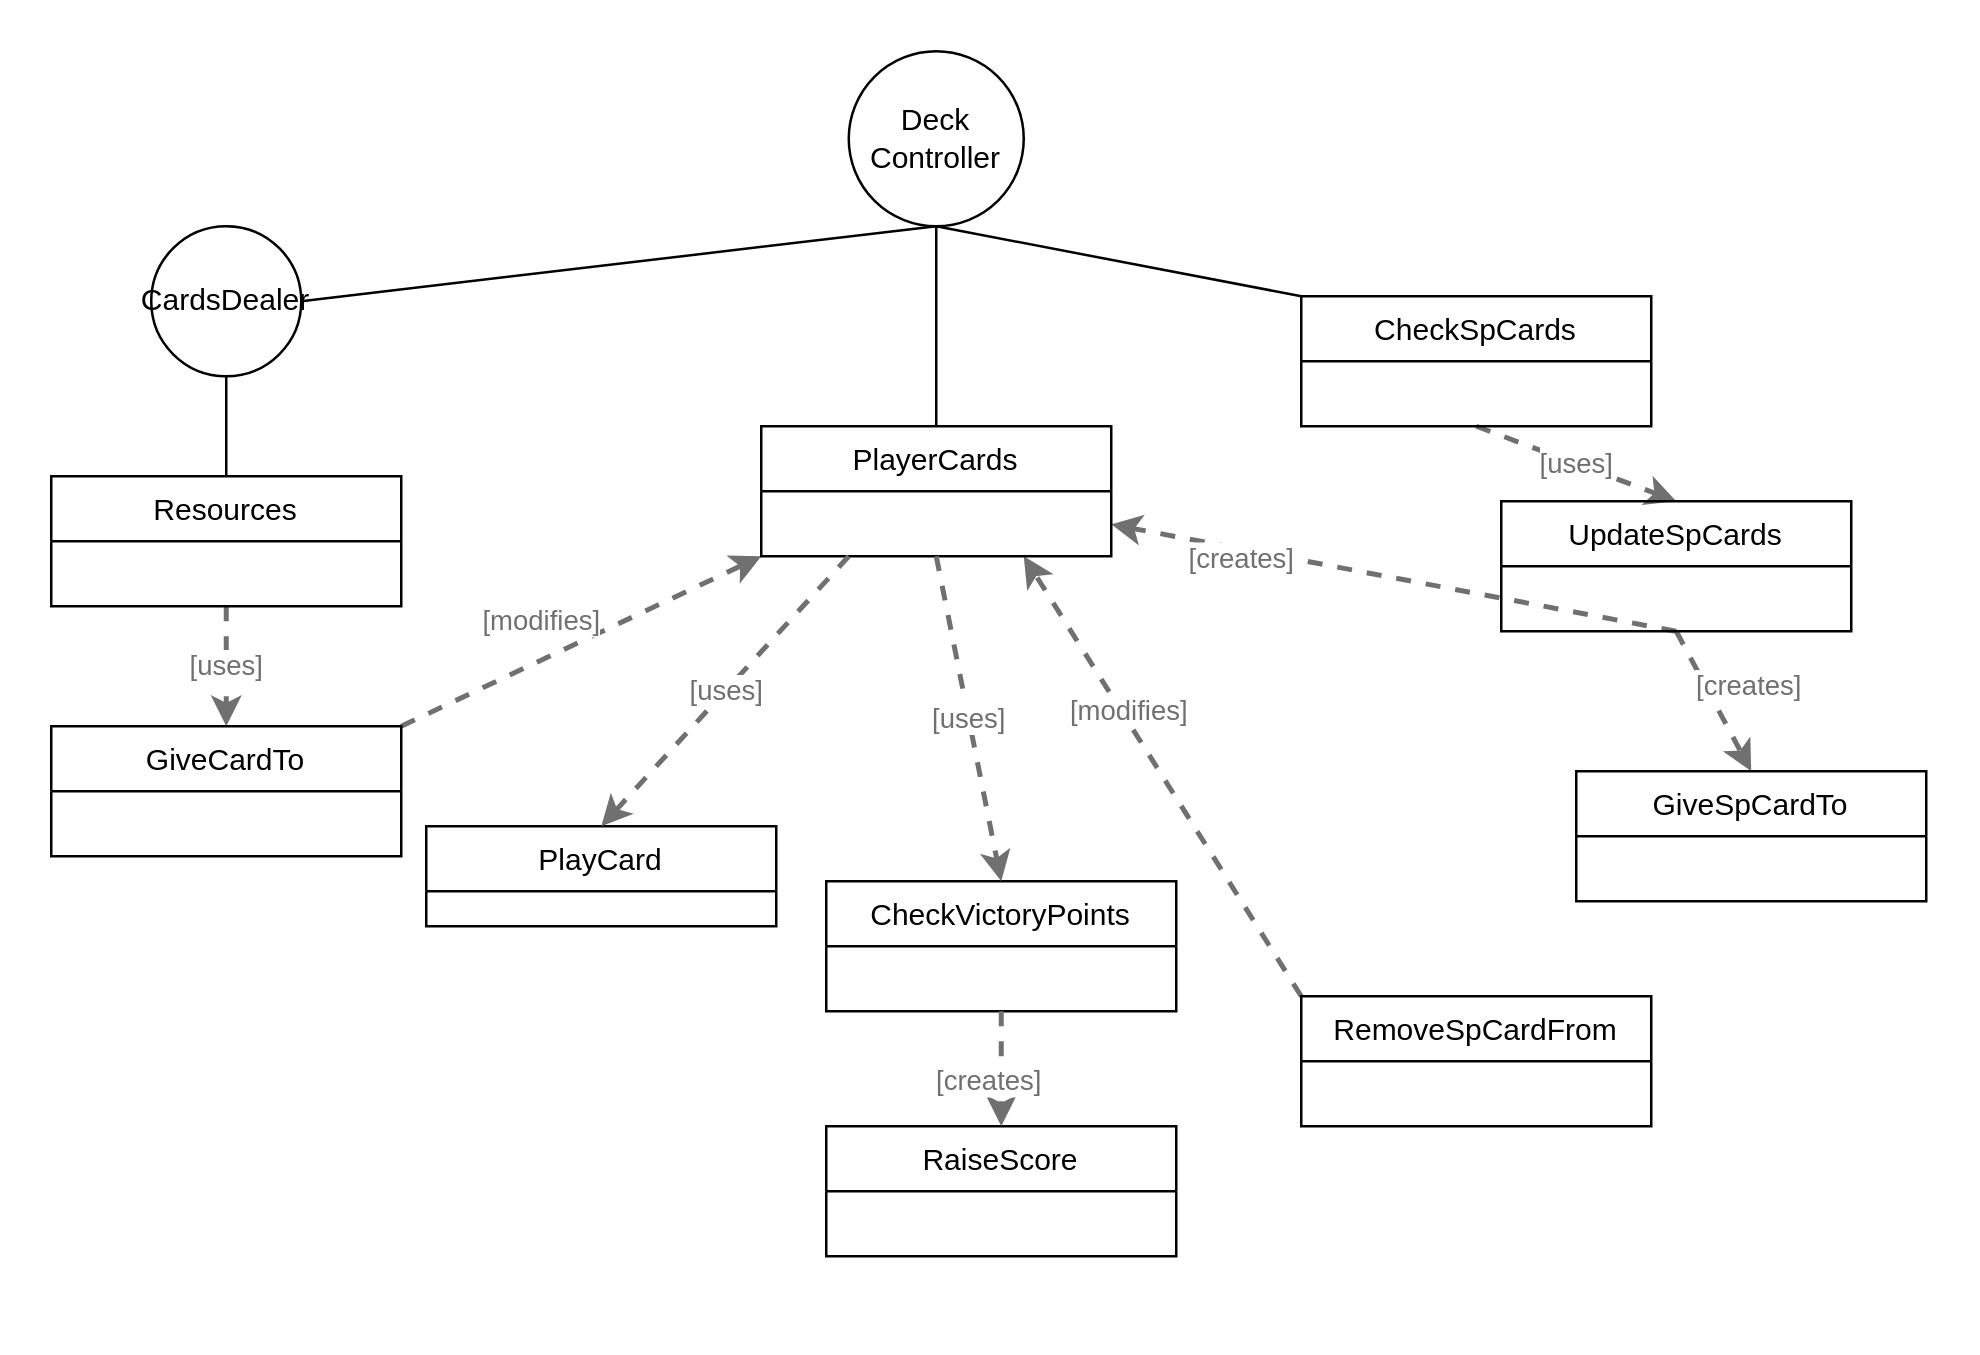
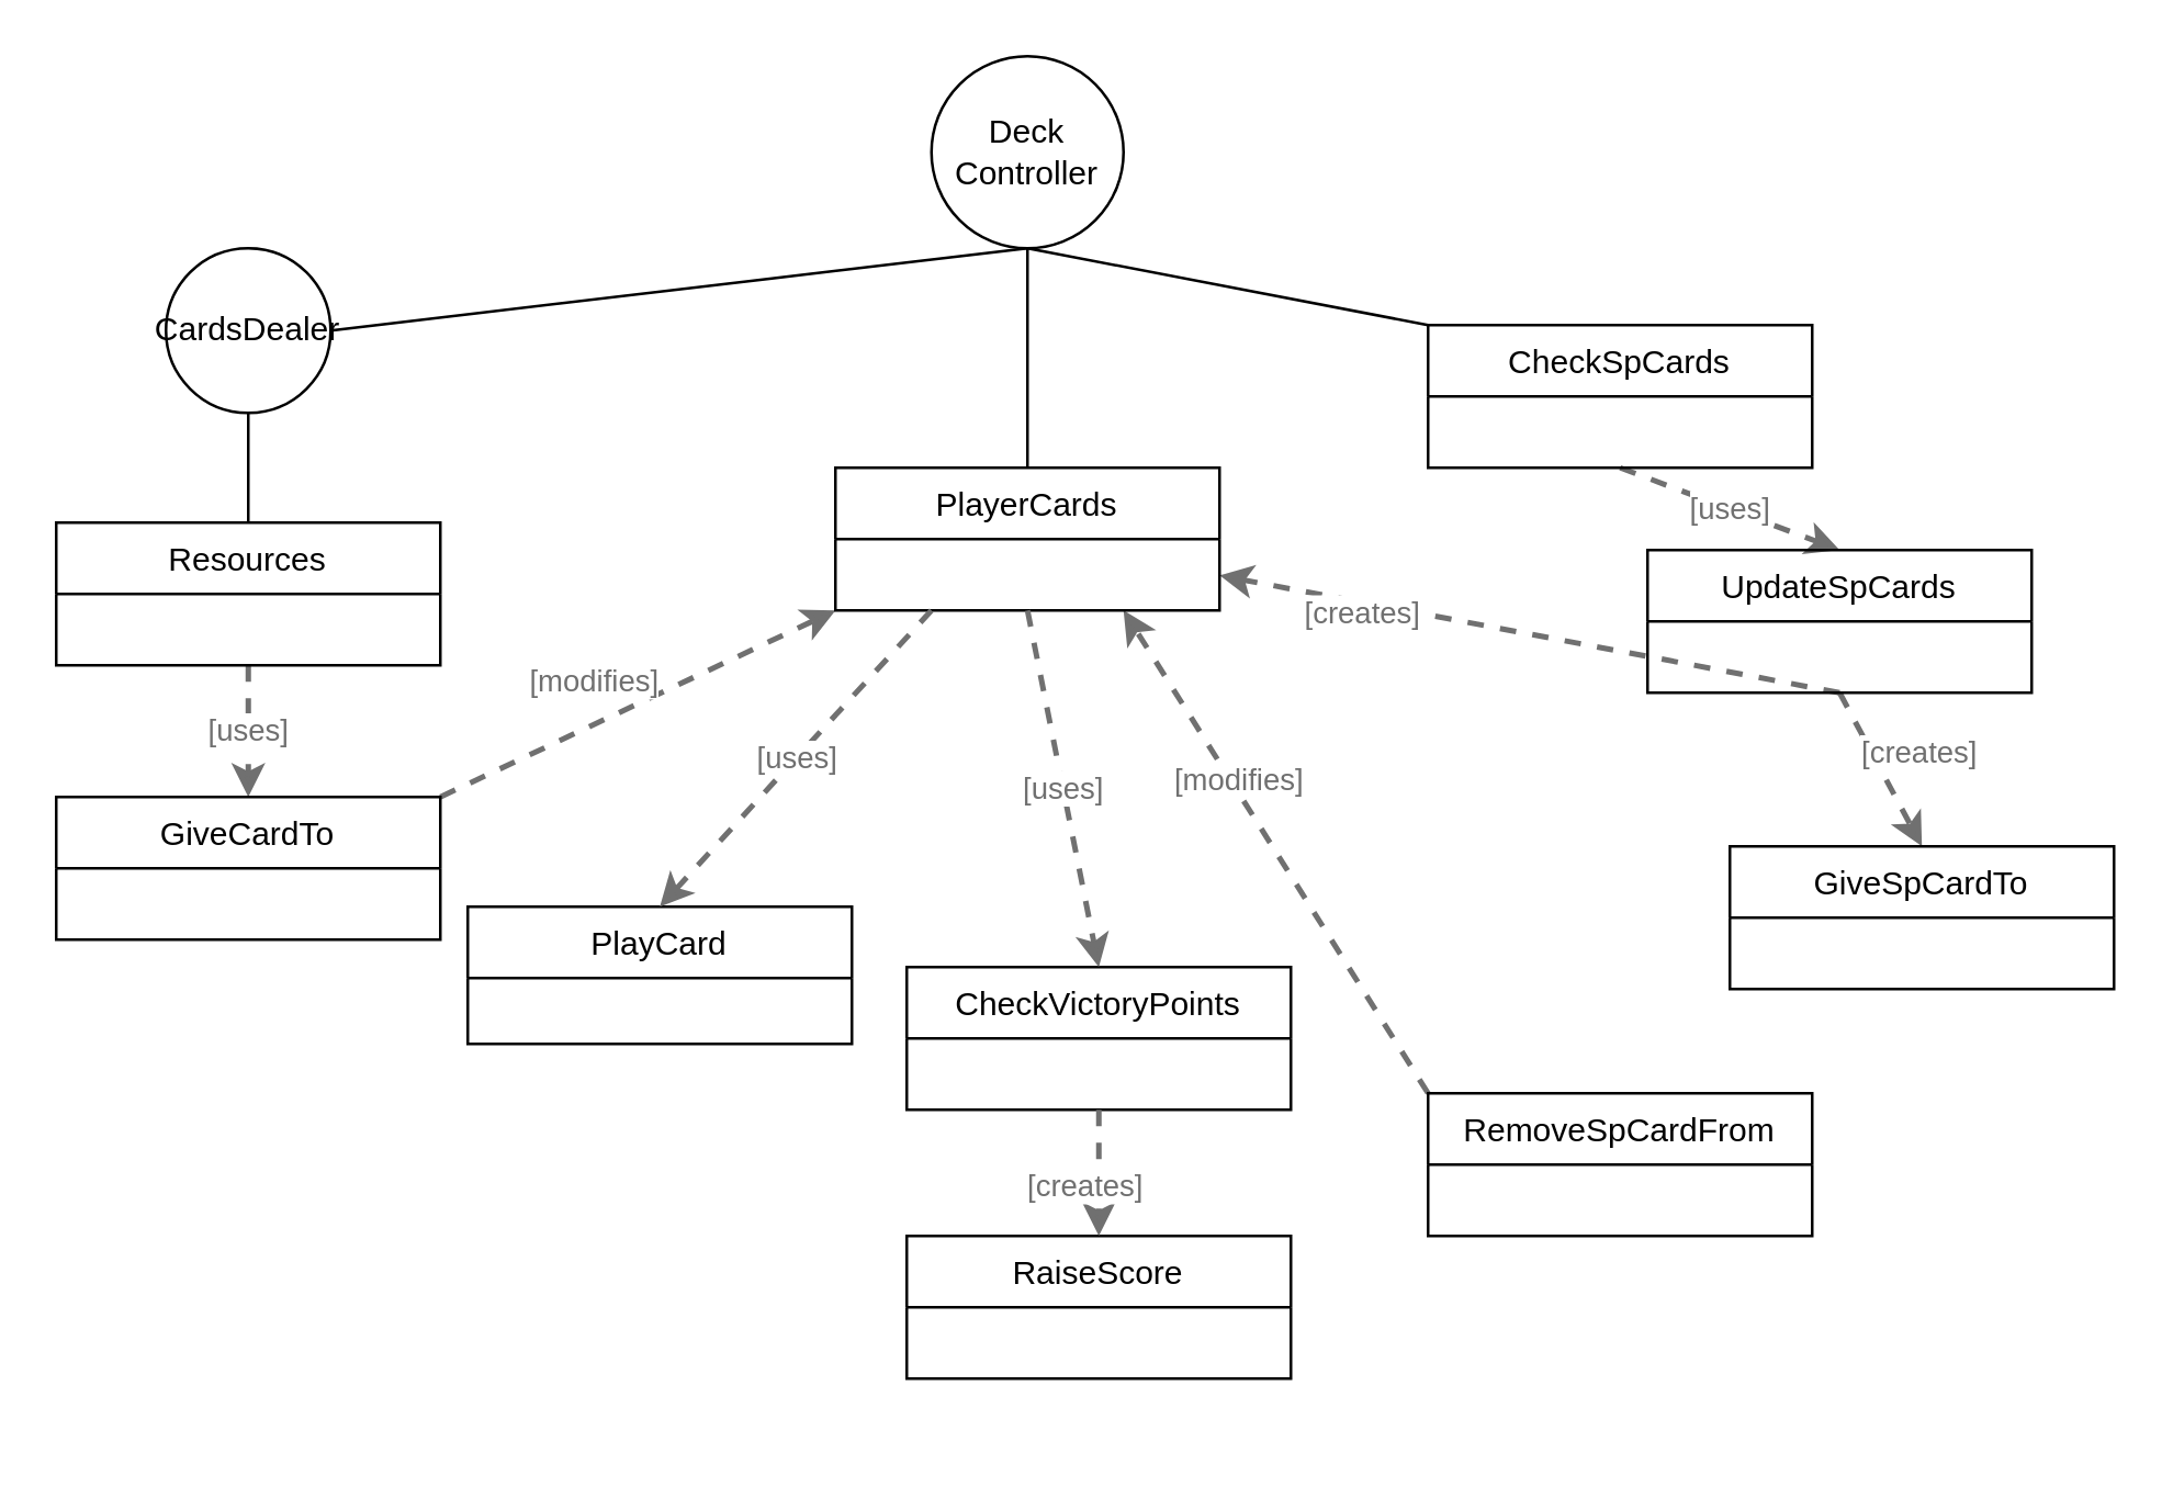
- <mxCell id="26" value="PlayCard" style="swimlane;fontStyle=0;childLayout=stackLayout;horizontal=1;startSize=26;fillColor=none;horizontalStack=0;resizeParent=1;resizeParentMax=0;resizeLast=0;collapsible=1;marginBottom=0;" vertex="1" parent="1"><mxGeometry x="170" y="330" width="140" height="40" as="geometry" /></mxCell>
+ <mxCell id="26" value="PlayCard" style="swimlane;fontStyle=0;childLayout=stackLayout;horizontal=1;startSize=26;fillColor=none;horizontalStack=0;resizeParent=1;resizeParentMax=0;resizeLast=0;collapsible=1;marginBottom=0;" vertex="1" parent="1"><mxGeometry x="170" y="330" width="140" height="50" as="geometry" /></mxCell>
